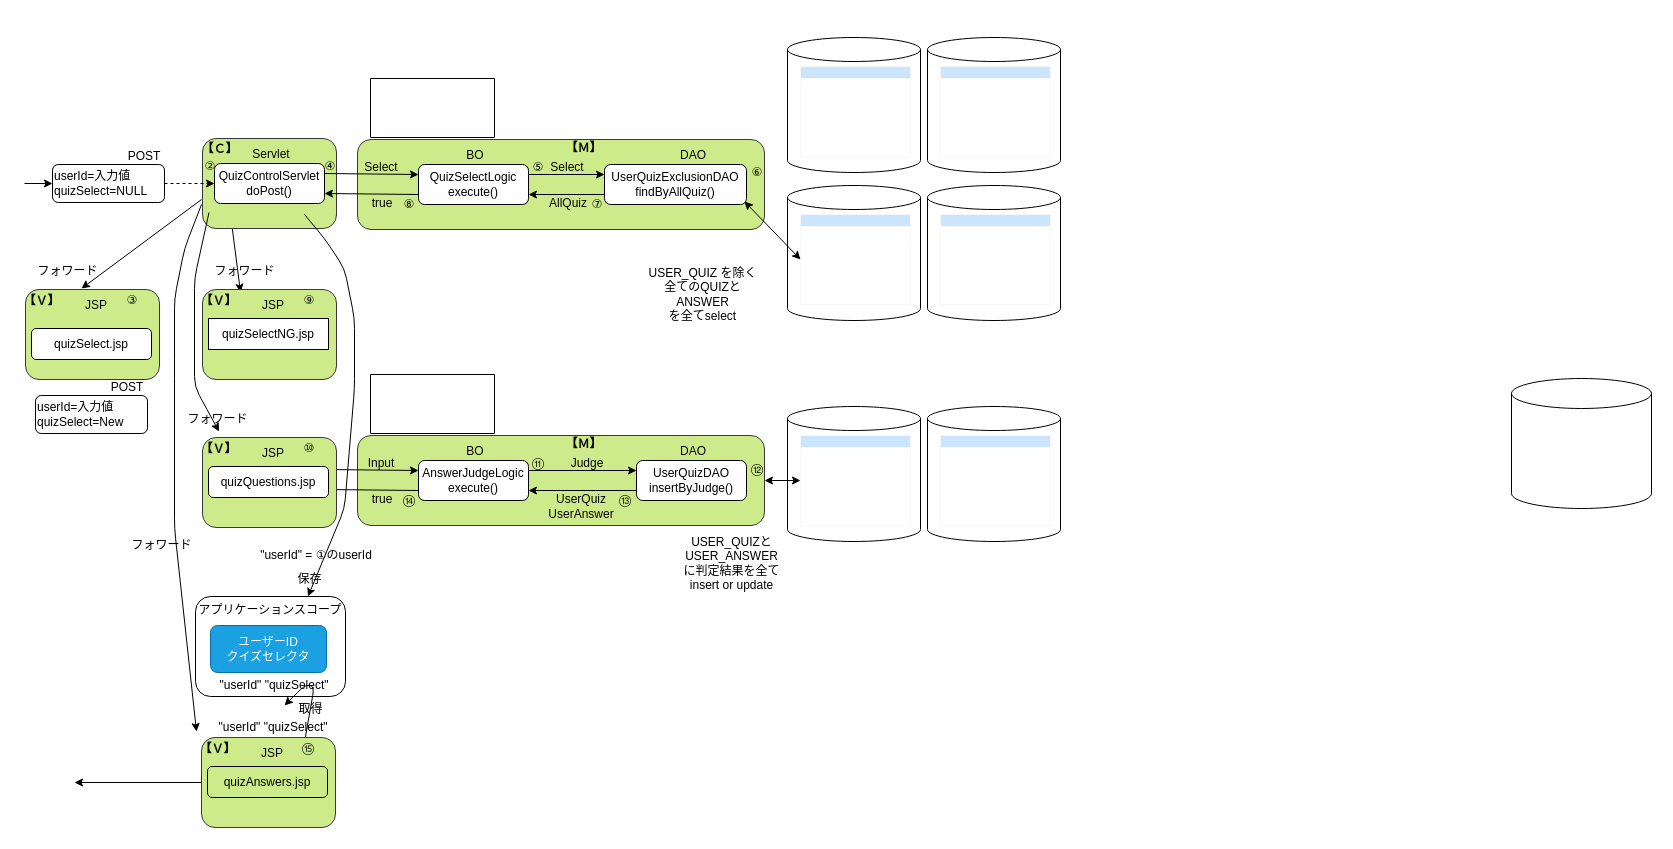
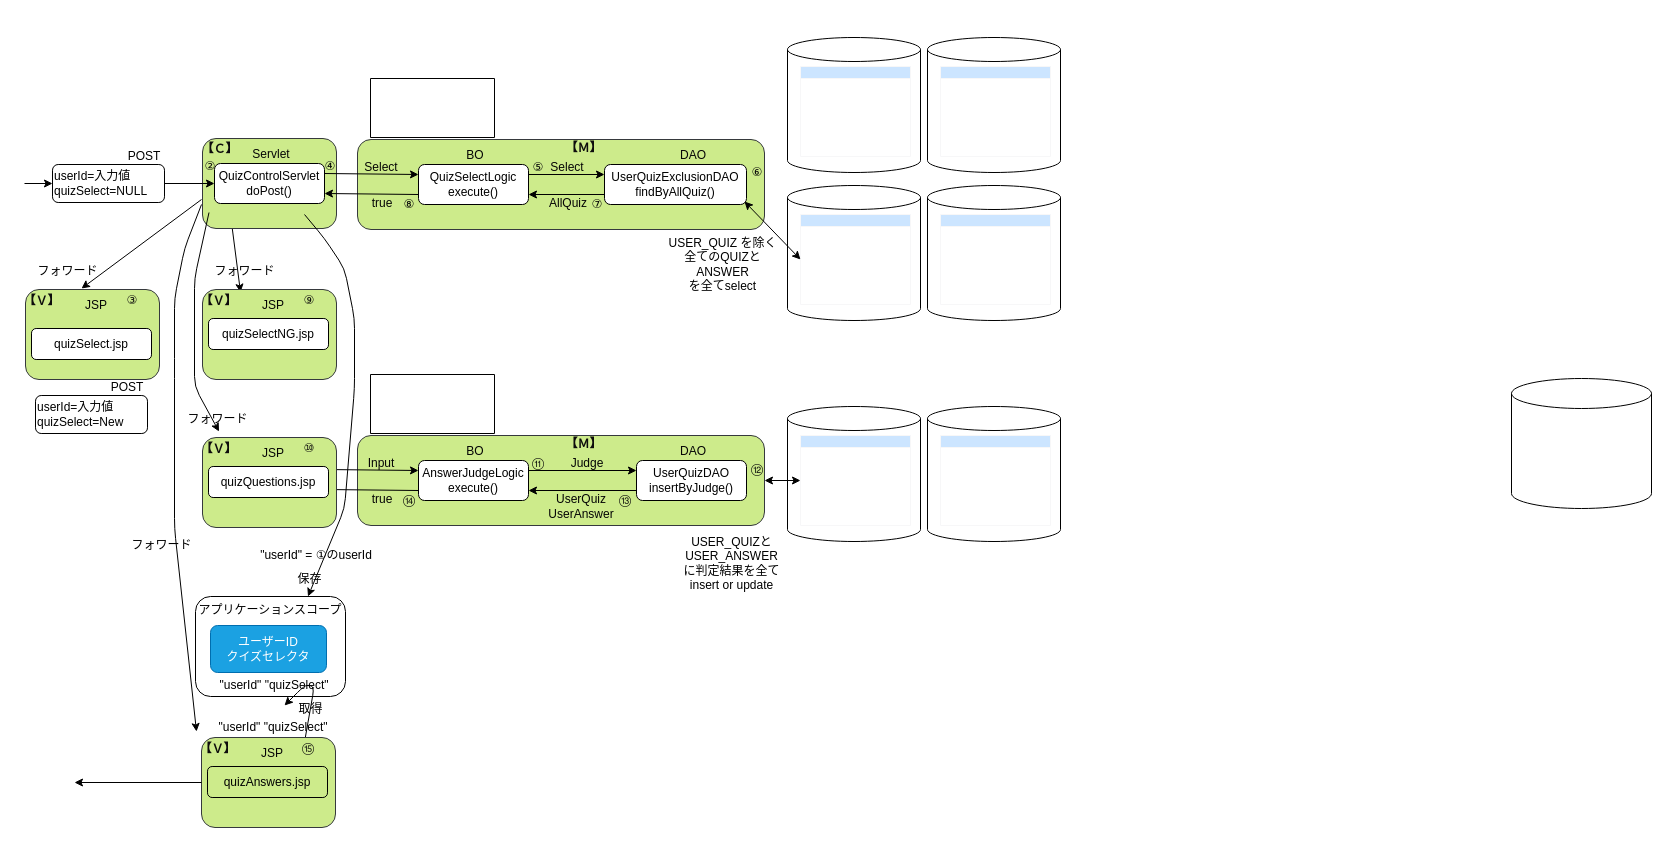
- <mxCell id="15" value="" style="endArrow=classic;html=1;entryX=0;entryY=0.5;entryDx=0;entryDy=0;exitX=1;exitY=0.5;exitDx=0;exitDy=0;dashed=1;" parent="1" source="13" target="16" edge="1"><mxGeometry width="50" height="50" relative="1" as="geometry"><mxPoint x="164" y="166" as="sourcePoint" /><mxPoint x="214" y="166" as="targetPoint" /></mxGeometry></mxCell>
+ <mxCell id="15" value="" style="endArrow=classic;html=1;entryX=0;entryY=0.5;entryDx=0;entryDy=0;exitX=1;exitY=0.5;exitDx=0;exitDy=0;" parent="1" source="13" target="16" edge="1"><mxGeometry width="50" height="50" relative="1" as="geometry"><mxPoint x="164" y="166" as="sourcePoint" /><mxPoint x="214" y="166" as="targetPoint" /></mxGeometry></mxCell>
- <mxCell id="54" value="USER_QUIZ を除く&lt;br&gt;全てのQUIZとANSWER&lt;br&gt;を全てselect" style="text;html=1;strokeColor=none;fillColor=none;align=center;verticalAlign=middle;whiteSpace=wrap;rounded=0;" parent="1" vertex="1"><mxGeometry x="644" y="243" width="117" height="68" as="geometry" /></mxCell>
+ <mxCell id="54" value="USER_QUIZ を除く&lt;br&gt;全てのQUIZとANSWER&lt;br&gt;を全てselect" style="text;html=1;strokeColor=none;fillColor=none;align=center;verticalAlign=middle;whiteSpace=wrap;rounded=0;" parent="1" vertex="1"><mxGeometry x="664" y="213" width="117" height="68" as="geometry" /></mxCell>
- <mxCell id="79" value="quizSelectNG.jsp" style="whiteSpace=wrap;html=1;rounded=0;" parent="1" vertex="1"><mxGeometry x="208" y="301" width="120" height="31" as="geometry" /></mxCell>
+ <mxCell id="79" value="quizSelectNG.jsp" style="rounded=1;whiteSpace=wrap;html=1;" parent="1" vertex="1"><mxGeometry x="208" y="301" width="120" height="31" as="geometry" /></mxCell>
